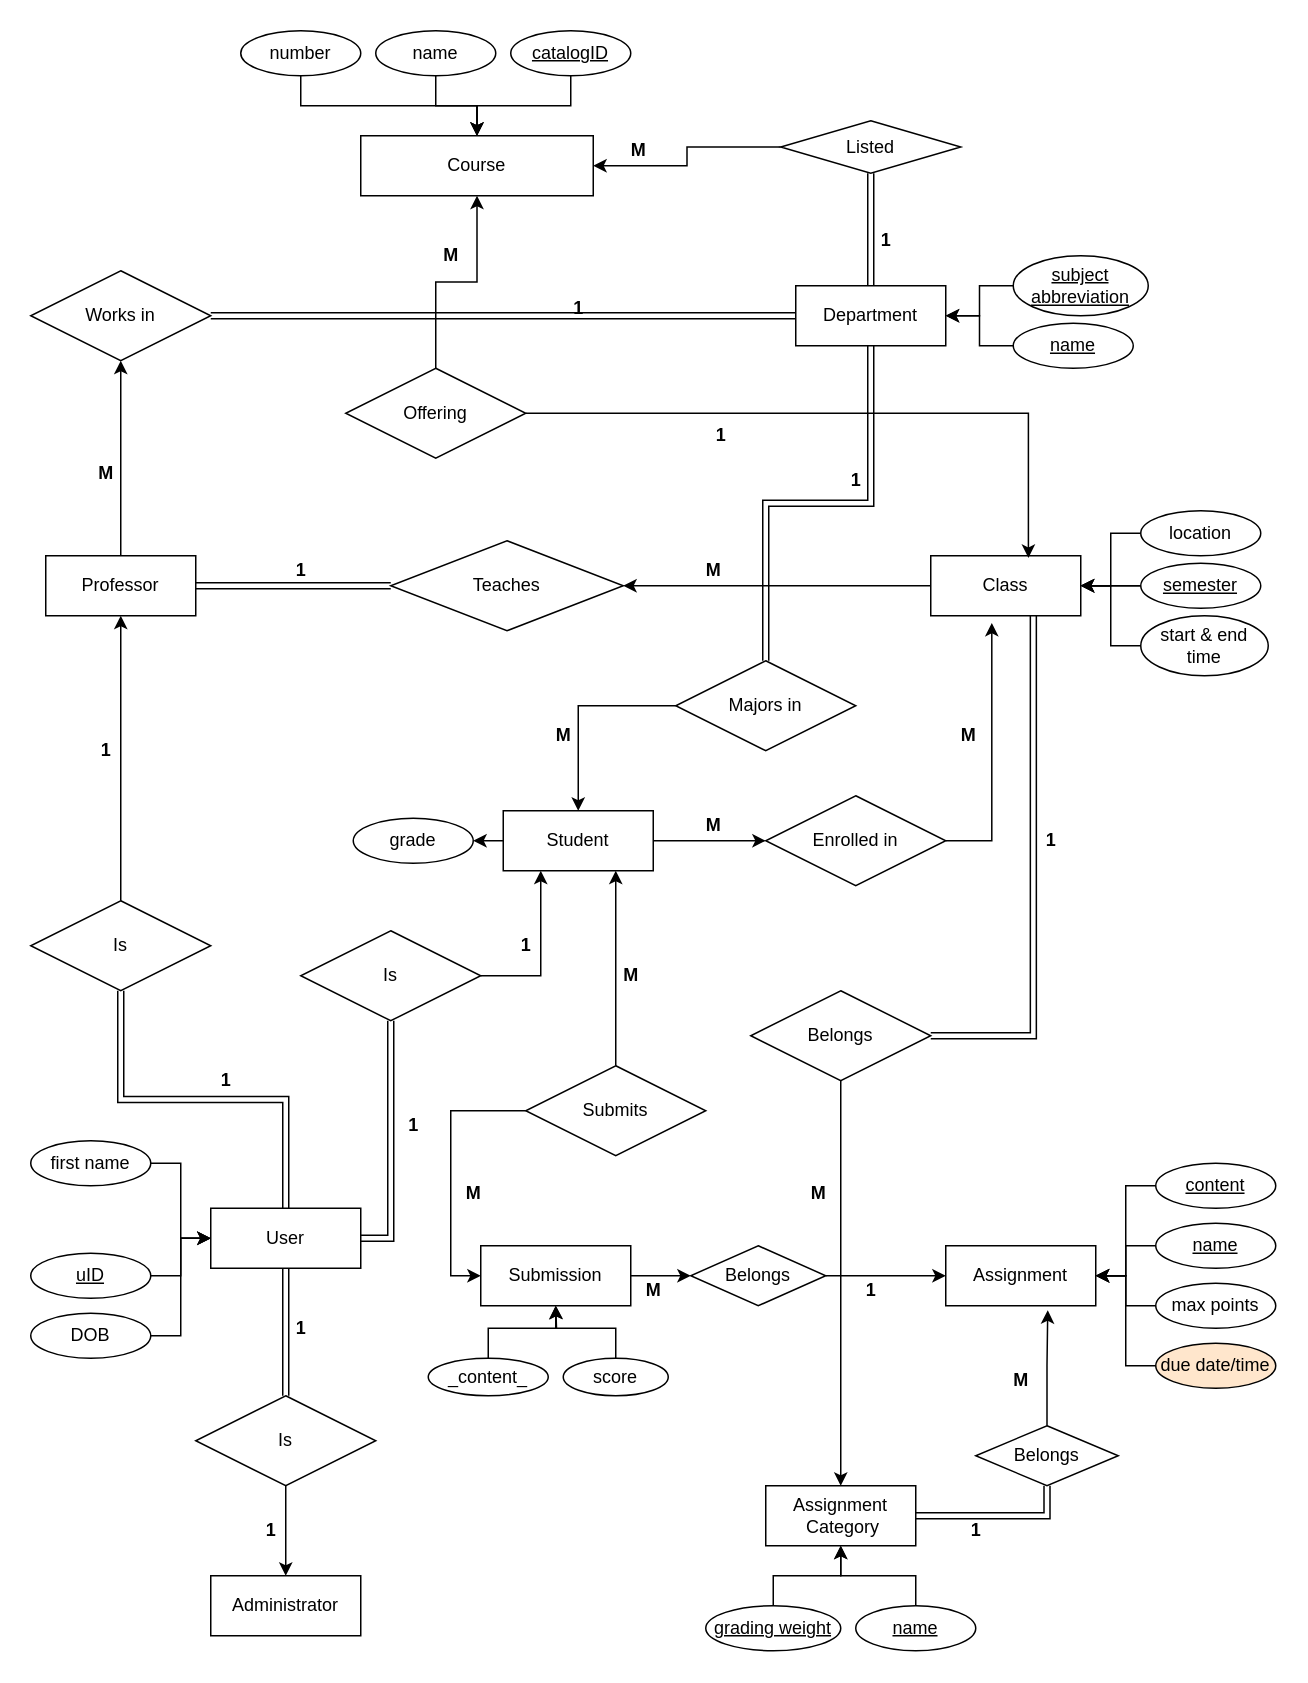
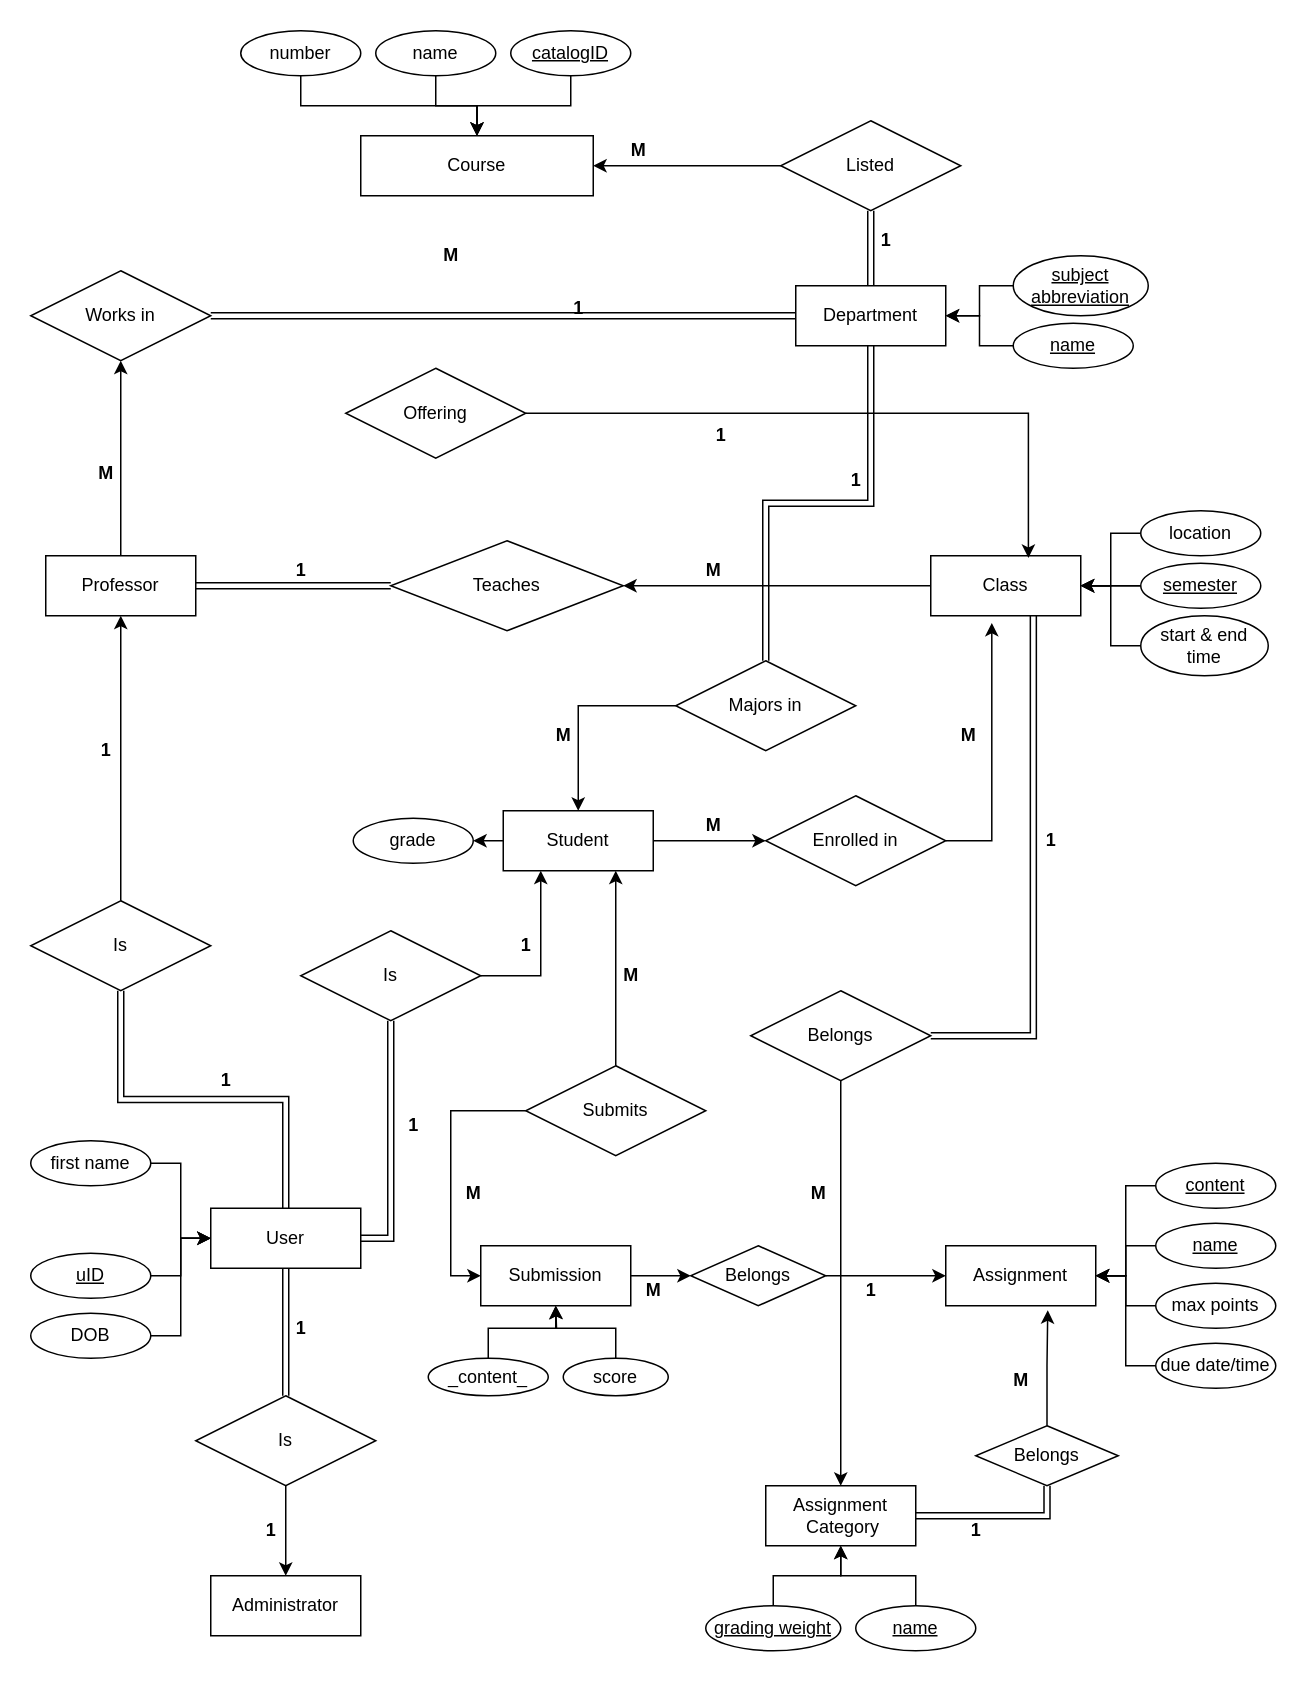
- <mxCell id="82" value="&lt;div&gt;Listed&lt;/div&gt;" style="shape=rhombus;perimeter=rhombusPerimeter;whiteSpace=wrap;html=1;align=center;" vertex="1" parent="1"><mxGeometry x="520" y="80" width="120" height="35" as="geometry" /></mxCell>
+ <mxCell id="82" value="&lt;div&gt;Listed&lt;/div&gt;" style="shape=rhombus;perimeter=rhombusPerimeter;whiteSpace=wrap;html=1;align=center;" vertex="1" parent="1"><mxGeometry x="520" y="80" width="120" height="60" as="geometry" /></mxCell>
- <mxCell id="84" style="edgeStyle=orthogonalEdgeStyle;rounded=0;orthogonalLoop=1;jettySize=auto;html=1;exitX=0.5;exitY=0;exitDx=0;exitDy=0;entryX=0.5;entryY=1;entryDx=0;entryDy=0;" edge="1" parent="1" source="86" target="18"><mxGeometry relative="1" as="geometry" /></mxCell>
- <mxCell id="43" value="due date/time" style="ellipse;whiteSpace=wrap;html=1;align=center;fillColor=#ffe6cc;" vertex="1" parent="1"><mxGeometry x="770" y="895" width="80" height="30" as="geometry" /></mxCell>
+ <mxCell id="43" value="due date/time" style="ellipse;whiteSpace=wrap;html=1;align=center;" vertex="1" parent="1"><mxGeometry x="770" y="895" width="80" height="30" as="geometry" /></mxCell>
